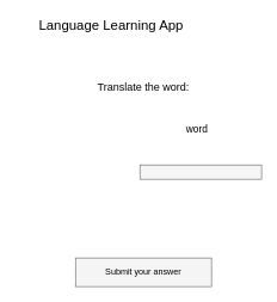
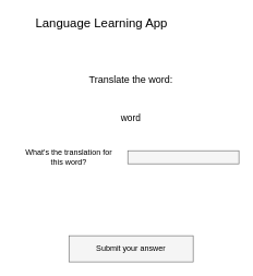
- <mxCell id="4" value="word" style="text;html=1;strokeColor=none;fillColor=none;align=center;verticalAlign=middle;whiteSpace=wrap;rounded=0;fontSize=14;" vertex="1" parent="1"><mxGeometry x="205" y="170" width="140" height="20" as="geometry" /></mxCell>
+ <mxCell id="4" value="word" style="text;html=1;strokeColor=none;fillColor=none;align=center;verticalAlign=middle;whiteSpace=wrap;rounded=0;fontSize=14;" vertex="1" parent="1"><mxGeometry x="130" y="170" width="140" height="20" as="geometry" /></mxCell>
+ <mxCell id="6" value="What's the translation for this word?" style="text;html=1;strokeColor=none;fillColor=none;align=center;verticalAlign=middle;whiteSpace=wrap;rounded=0;" vertex="1" parent="1"><mxGeometry x="35" y="230" width="140" height="20" as="geometry" /></mxCell>
